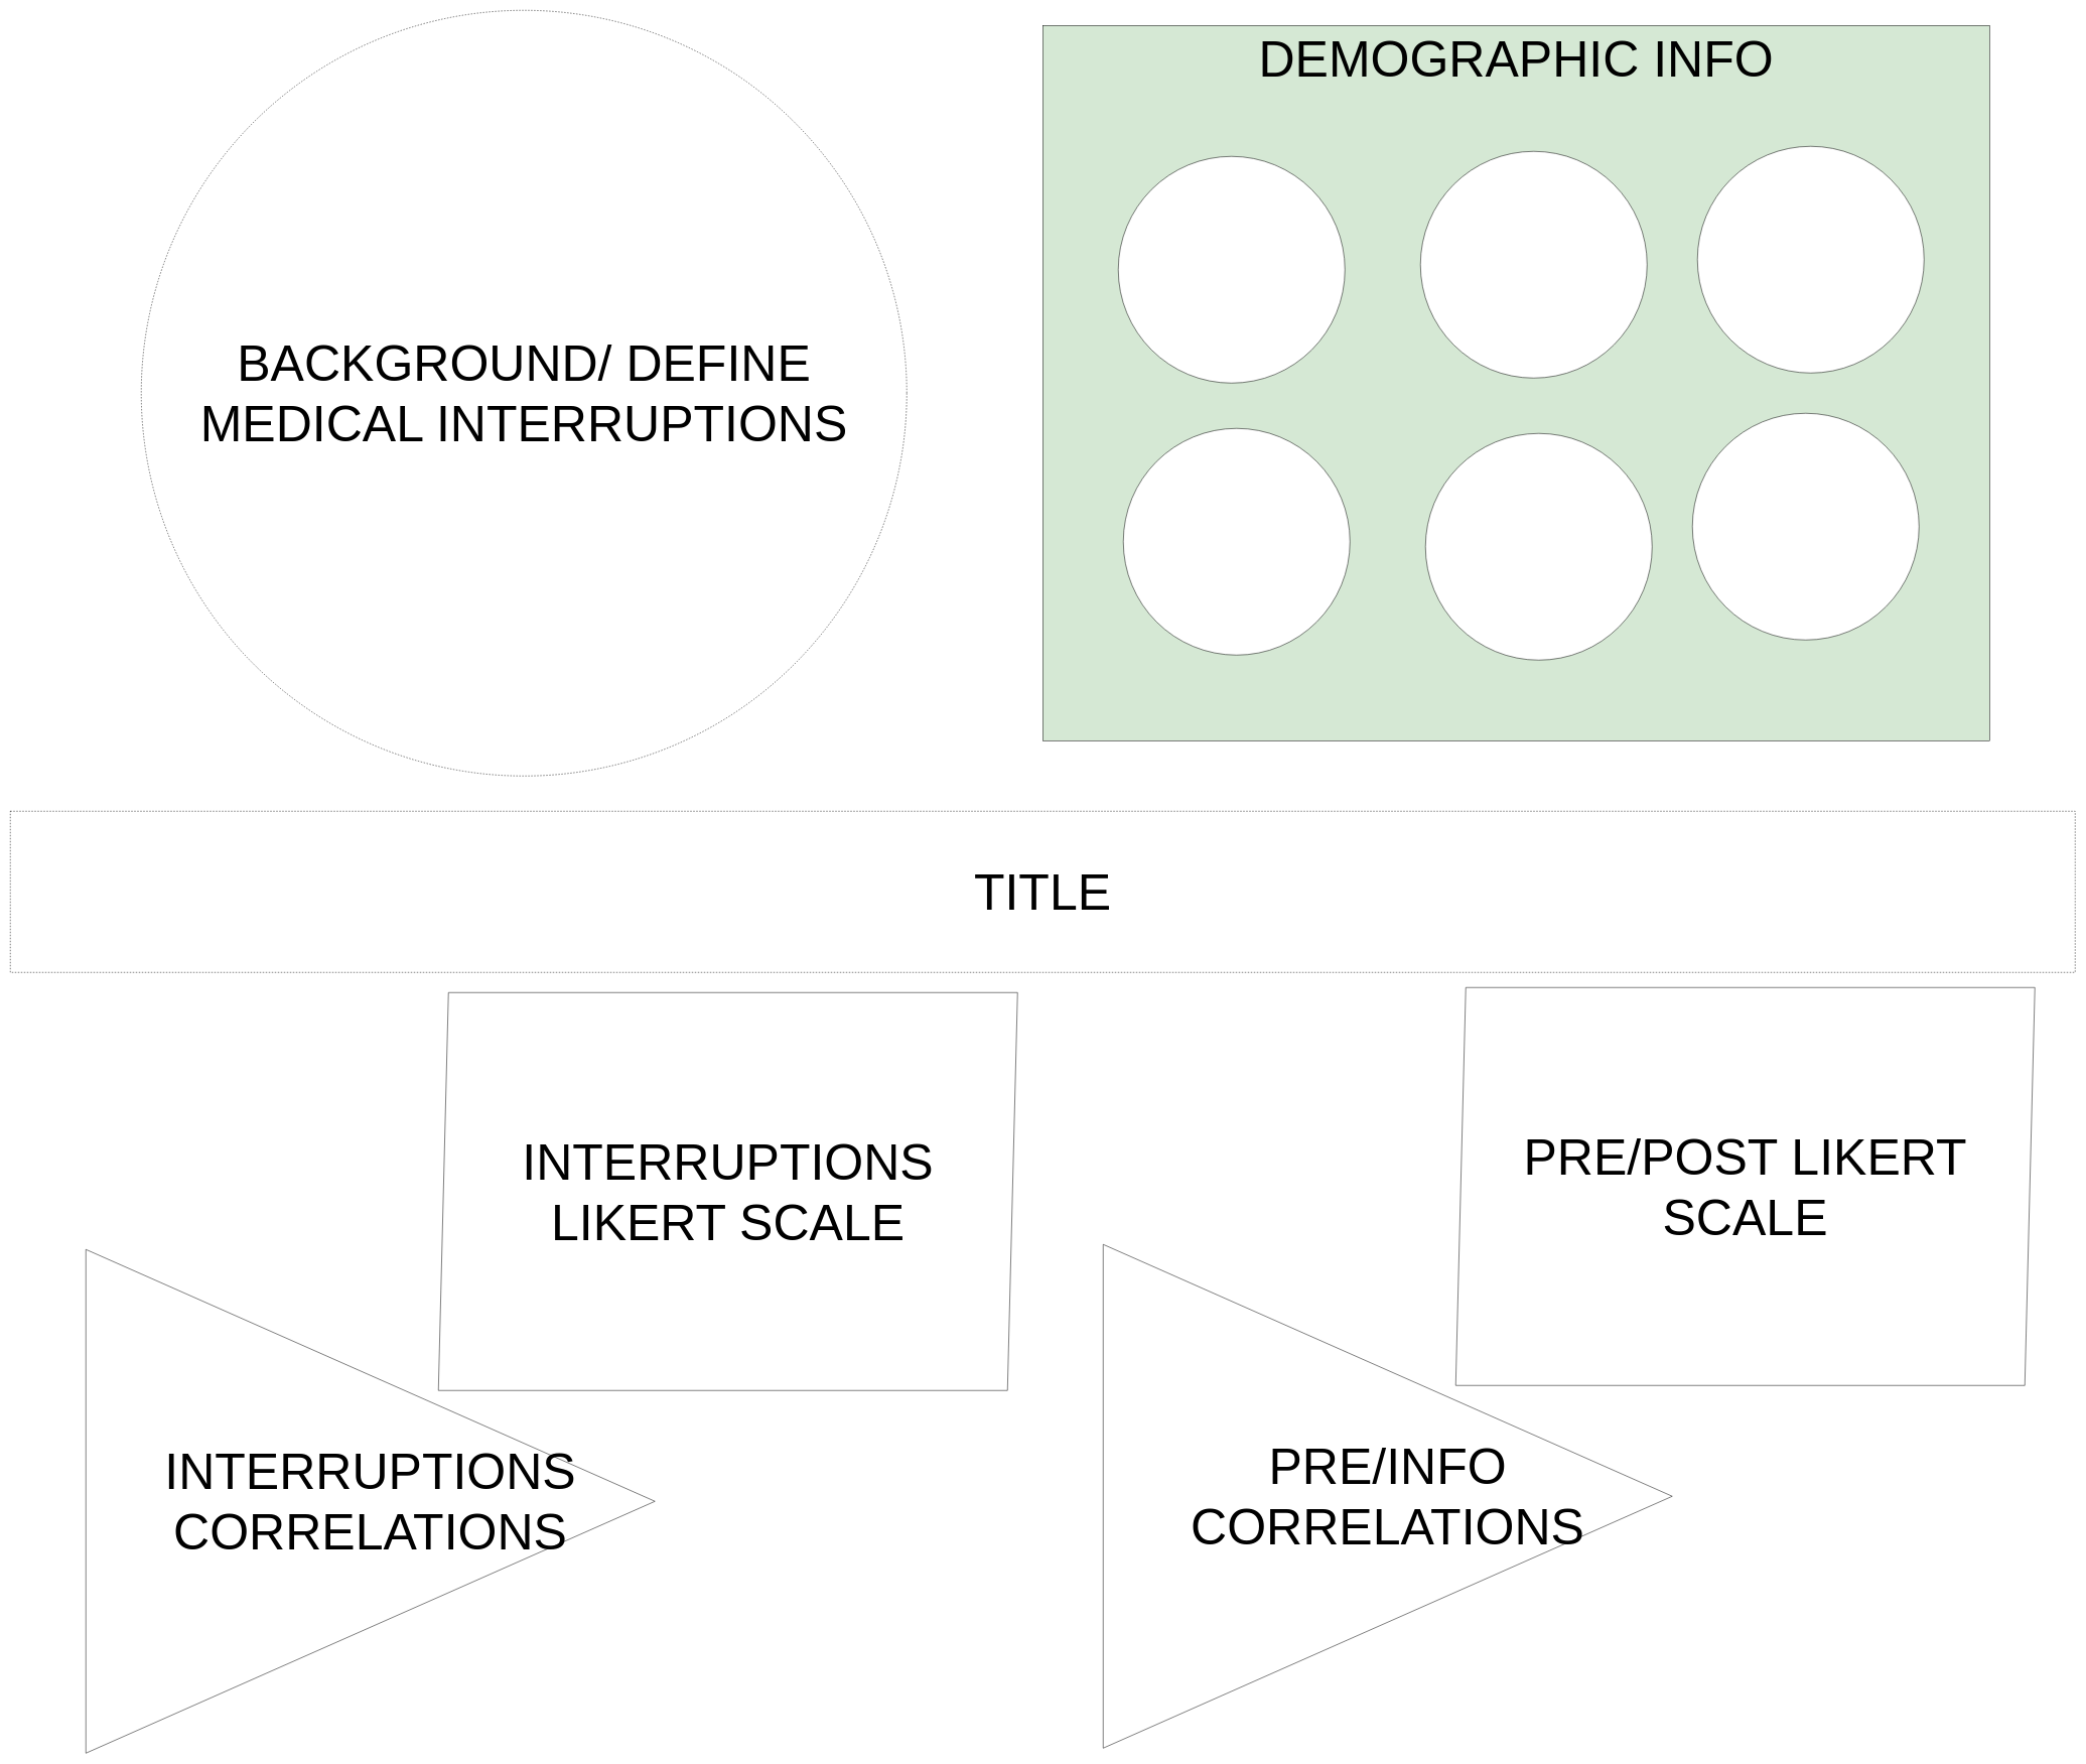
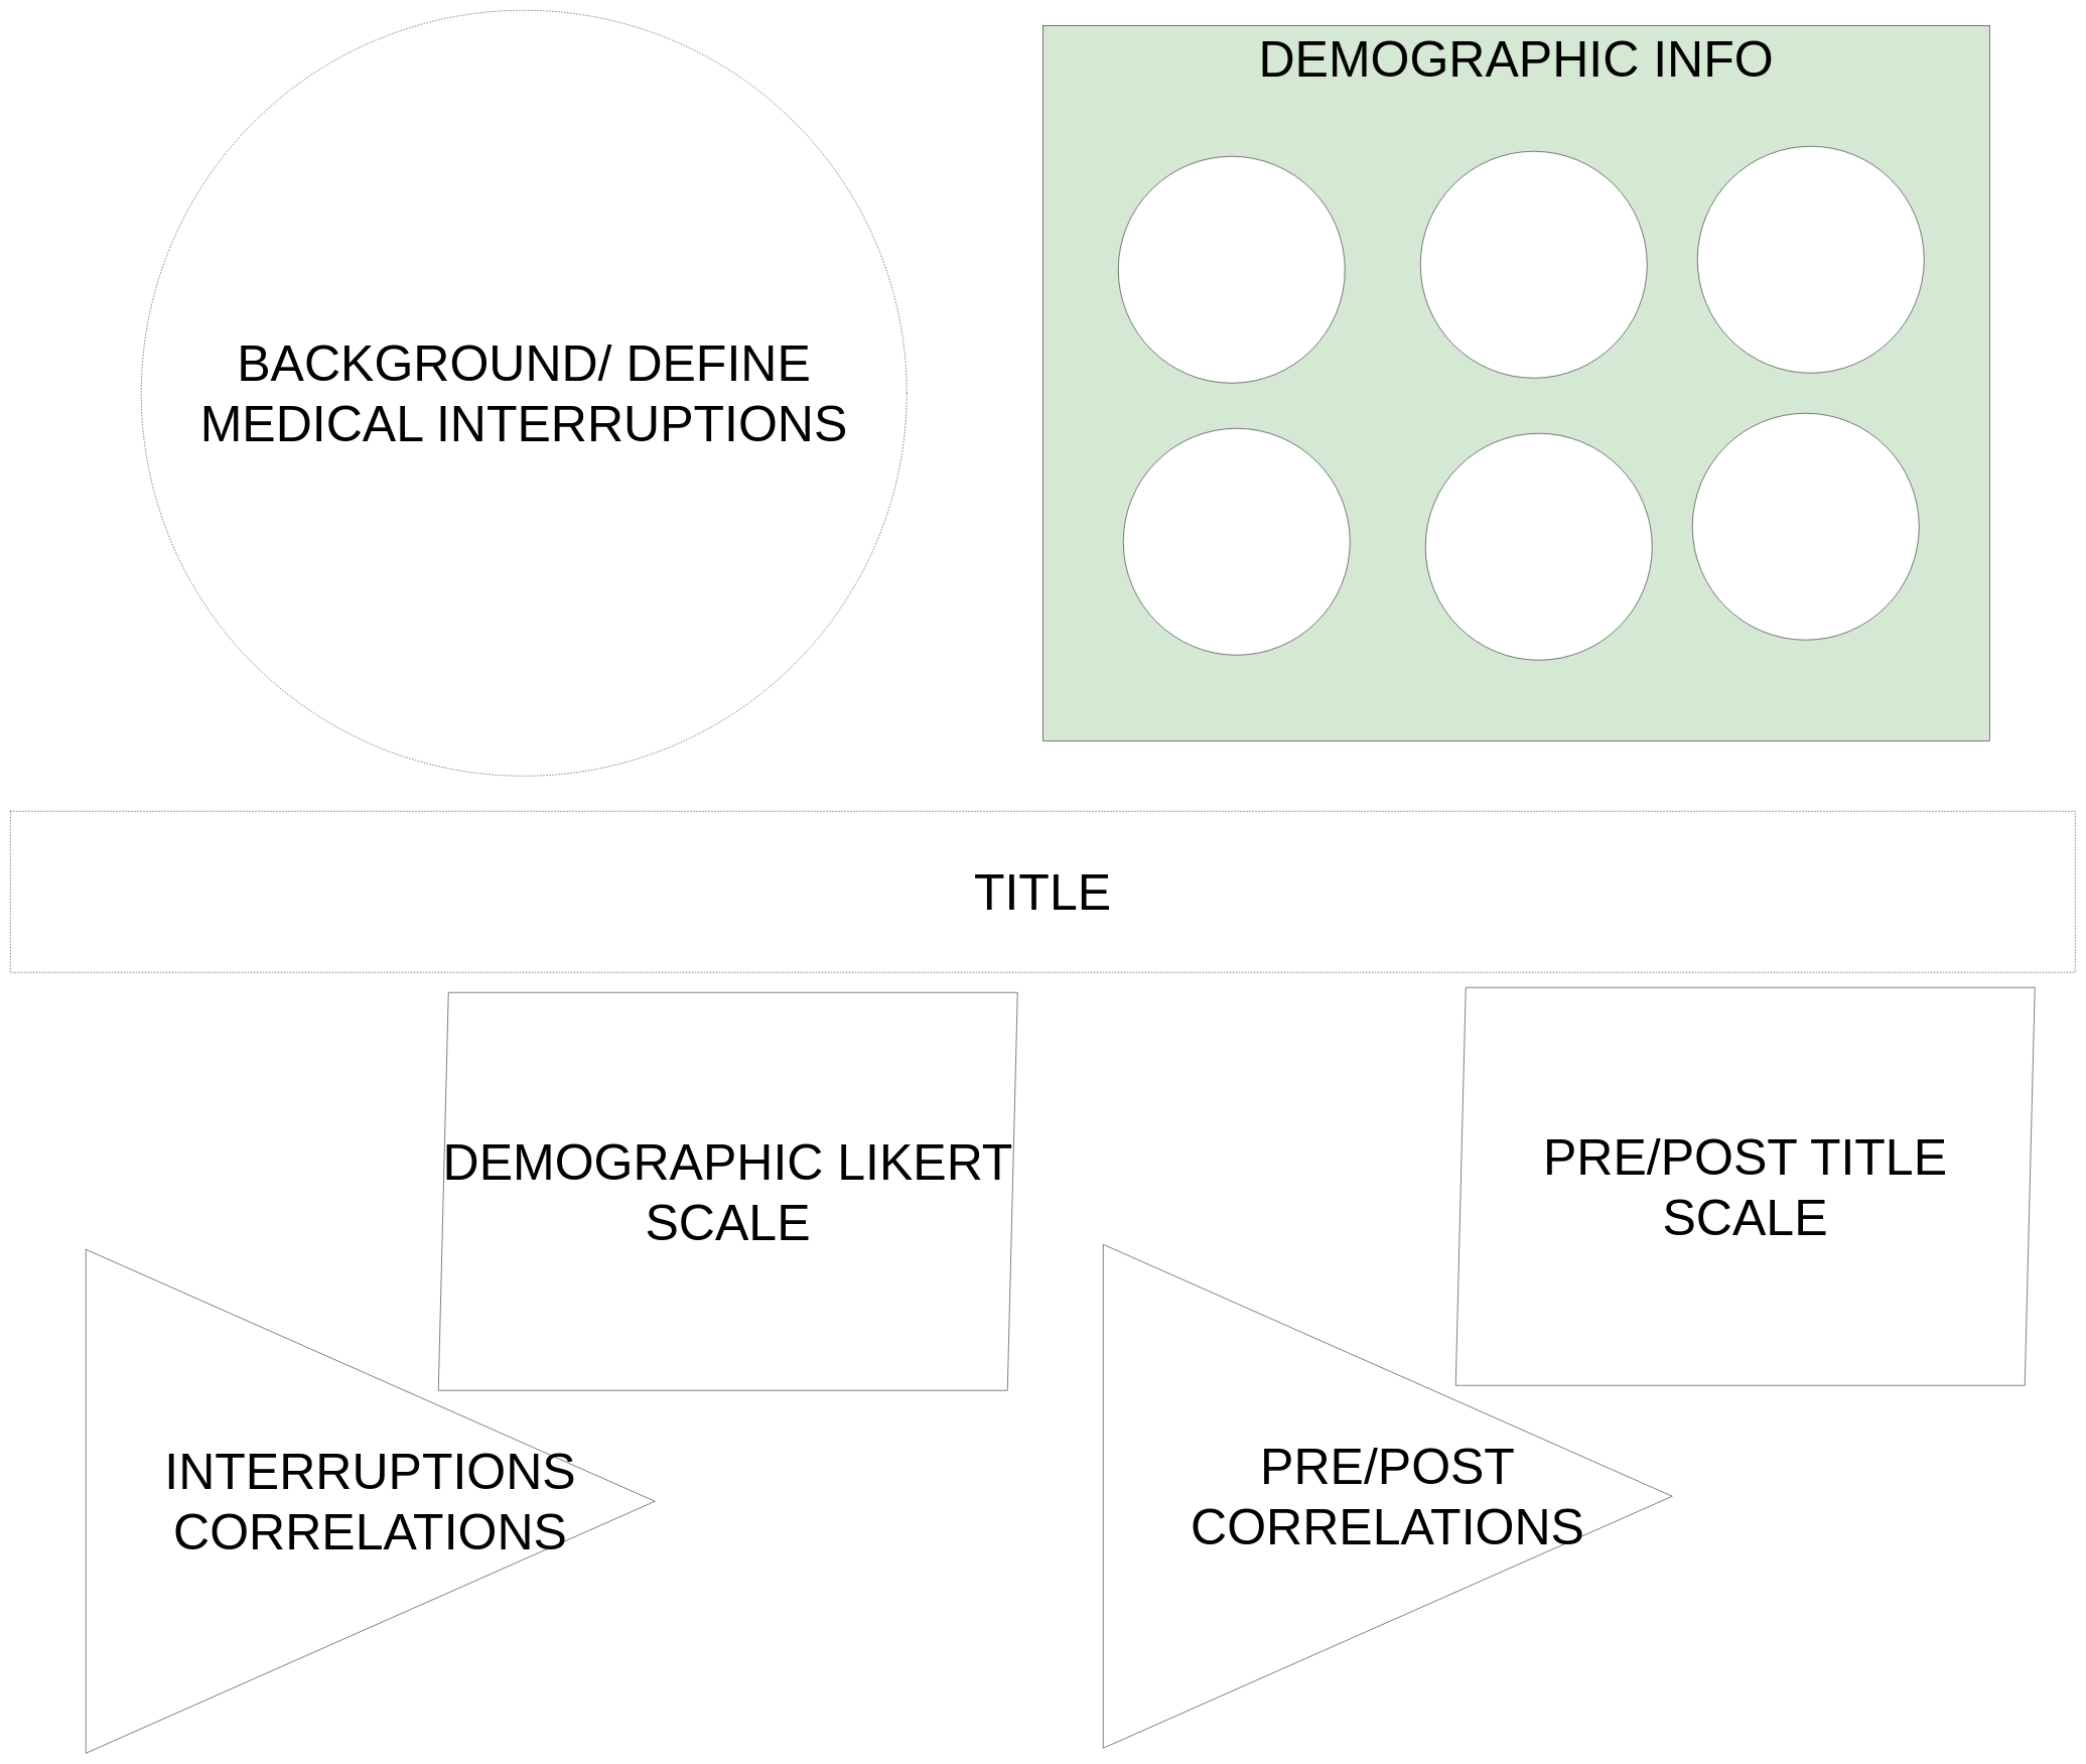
- <mxCell id="14" value="&lt;font style=&quot;font-size: 100px;&quot;&gt;PRE/POST LIKERT SCALE&lt;/font&gt;" style="shape=parallelogram;perimeter=parallelogramPerimeter;whiteSpace=wrap;html=1;fixedSize=1;" vertex="1" parent="1"><mxGeometry x="2890" y="1960" width="1150" height="790" as="geometry" /></mxCell>
+ <mxCell id="14" value="&lt;font style=&quot;font-size: 100px;&quot;&gt;PRE/POST TITLE SCALE&lt;/font&gt;" style="shape=parallelogram;perimeter=parallelogramPerimeter;whiteSpace=wrap;html=1;fixedSize=1;" vertex="1" parent="1"><mxGeometry x="2890" y="1960" width="1150" height="790" as="geometry" /></mxCell>
- <mxCell id="12" value="&lt;font style=&quot;font-size: 100px;&quot;&gt;INTERRUPTIONS LIKERT SCALE&lt;/font&gt;" style="shape=parallelogram;perimeter=parallelogramPerimeter;whiteSpace=wrap;html=1;fixedSize=1;" vertex="1" parent="1"><mxGeometry x="870" y="1970" width="1150" height="790" as="geometry" /></mxCell>
+ <mxCell id="12" value="&lt;font style=&quot;font-size: 100px;&quot;&gt;DEMOGRAPHIC LIKERT SCALE&lt;/font&gt;" style="shape=parallelogram;perimeter=parallelogramPerimeter;whiteSpace=wrap;html=1;fixedSize=1;" vertex="1" parent="1"><mxGeometry x="870" y="1970" width="1150" height="790" as="geometry" /></mxCell>
- <mxCell id="13" value="&lt;span style=&quot;font-size: 100px;&quot;&gt;PRE/INFO CORRELATIONS&lt;br&gt;&lt;/span&gt;" style="triangle;whiteSpace=wrap;html=1;" vertex="1" parent="1"><mxGeometry x="2190" y="2470" width="1130" height="1000" as="geometry" /></mxCell>
+ <mxCell id="13" value="&lt;span style=&quot;font-size: 100px;&quot;&gt;PRE/POST CORRELATIONS&lt;br&gt;&lt;/span&gt;" style="triangle;whiteSpace=wrap;html=1;" vertex="1" parent="1"><mxGeometry x="2190" y="2470" width="1130" height="1000" as="geometry" /></mxCell>
